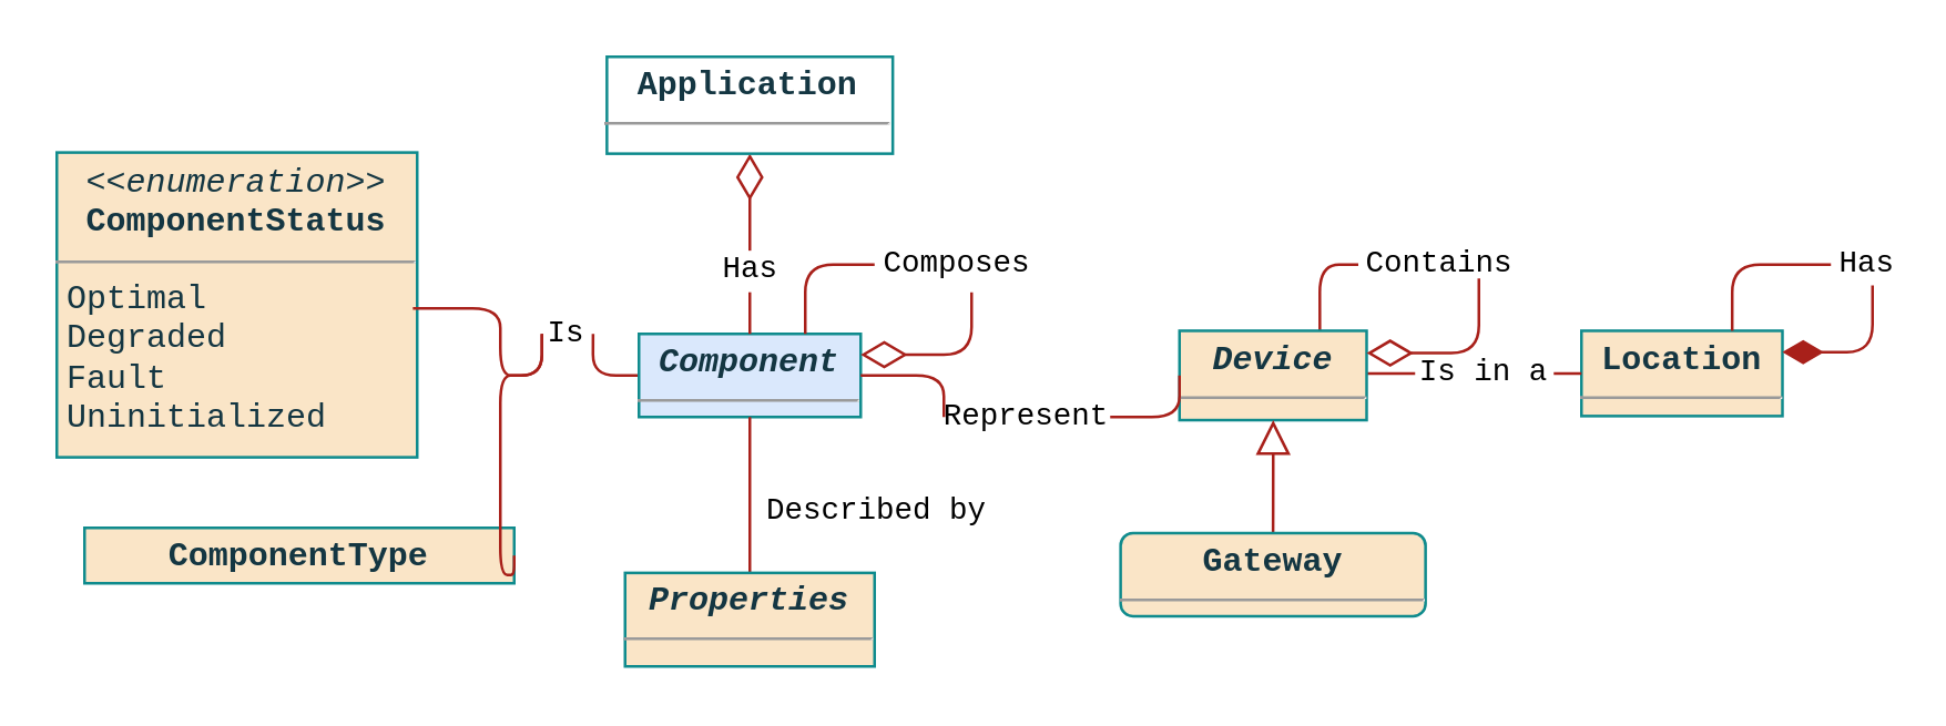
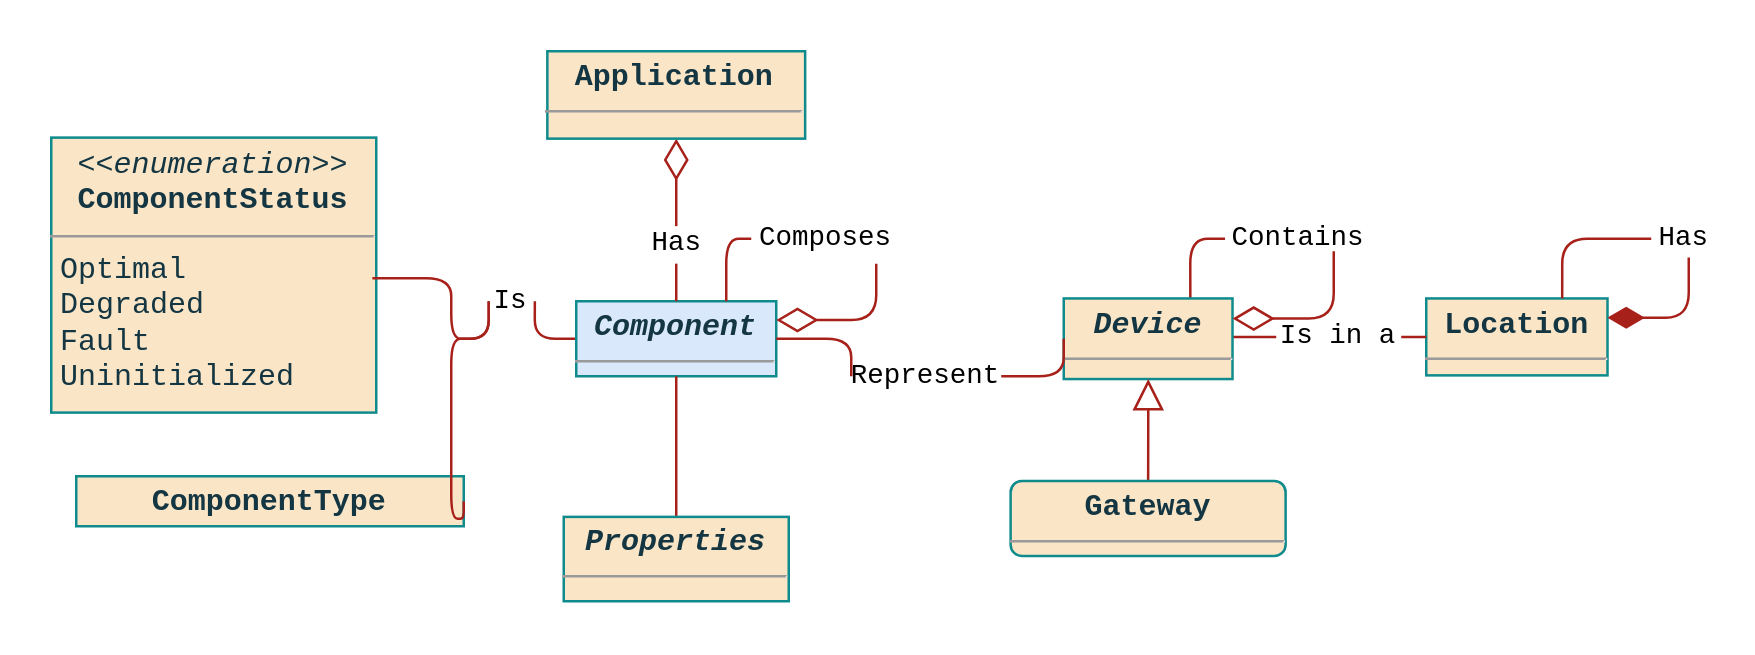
- <mxCell id="9" value="&lt;p style=&quot;margin:0px;margin-top:4px;text-align:center;&quot;&gt;&lt;b&gt;Application&lt;/b&gt;&lt;/p&gt;&lt;hr size=&quot;1&quot;&gt;&lt;p style=&quot;margin:0px;margin-left:4px;&quot;&gt;&lt;/p&gt;&lt;p style=&quot;margin:0px;margin-left:4px;&quot;&gt;&lt;br&gt;&lt;/p&gt;" style="verticalAlign=top;align=left;overflow=fill;fontSize=12;fontFamily=Courier New;html=1;whiteSpace=wrap;labelBackgroundColor=none;fillColor=#ffffff;strokeColor=#0F8B8D;fontColor=#143642;" parent="1" vertex="1"><mxGeometry x="218.44" y="20" width="103.12" height="34.96" as="geometry" /></mxCell>
+ <mxCell id="9" value="&lt;p style=&quot;margin:0px;margin-top:4px;text-align:center;&quot;&gt;&lt;b&gt;Application&lt;/b&gt;&lt;/p&gt;&lt;hr size=&quot;1&quot;&gt;&lt;p style=&quot;margin:0px;margin-left:4px;&quot;&gt;&lt;/p&gt;&lt;p style=&quot;margin:0px;margin-left:4px;&quot;&gt;&lt;br&gt;&lt;/p&gt;" style="verticalAlign=top;align=left;overflow=fill;fontSize=12;fontFamily=Courier New;html=1;whiteSpace=wrap;labelBackgroundColor=none;fillColor=#FAE5C7;strokeColor=#0F8B8D;fontColor=#143642;" parent="1" vertex="1"><mxGeometry x="218.44" y="20" width="103.12" height="34.96" as="geometry" /></mxCell>
- <mxCell id="21" value="Composes" style="text;html=1;strokeColor=none;fillColor=none;align=center;verticalAlign=middle;whiteSpace=wrap;rounded=0;fontSize=11;fontFamily=Courier New;fontColor=default;" parent="1" vertex="1"><mxGeometry x="315" y="84.96" width="60" height="20.04" as="geometry" /></mxCell>
+ <mxCell id="21" value="Composes" style="text;html=1;strokeColor=none;fillColor=none;align=center;verticalAlign=middle;whiteSpace=wrap;rounded=0;fontSize=11;fontFamily=Courier New;fontColor=default;" parent="1" vertex="1"><mxGeometry x="300" y="84.96" width="60" height="20.04" as="geometry" /></mxCell>
- <mxCell id="16" value="Described by" style="text;html=1;strokeColor=none;fillColor=none;align=center;verticalAlign=middle;whiteSpace=wrap;rounded=0;fontSize=11;fontFamily=Courier New;fontColor=default;" parent="1" vertex="1"><mxGeometry x="260" y="174" width="112" height="19.93" as="geometry" /></mxCell>
